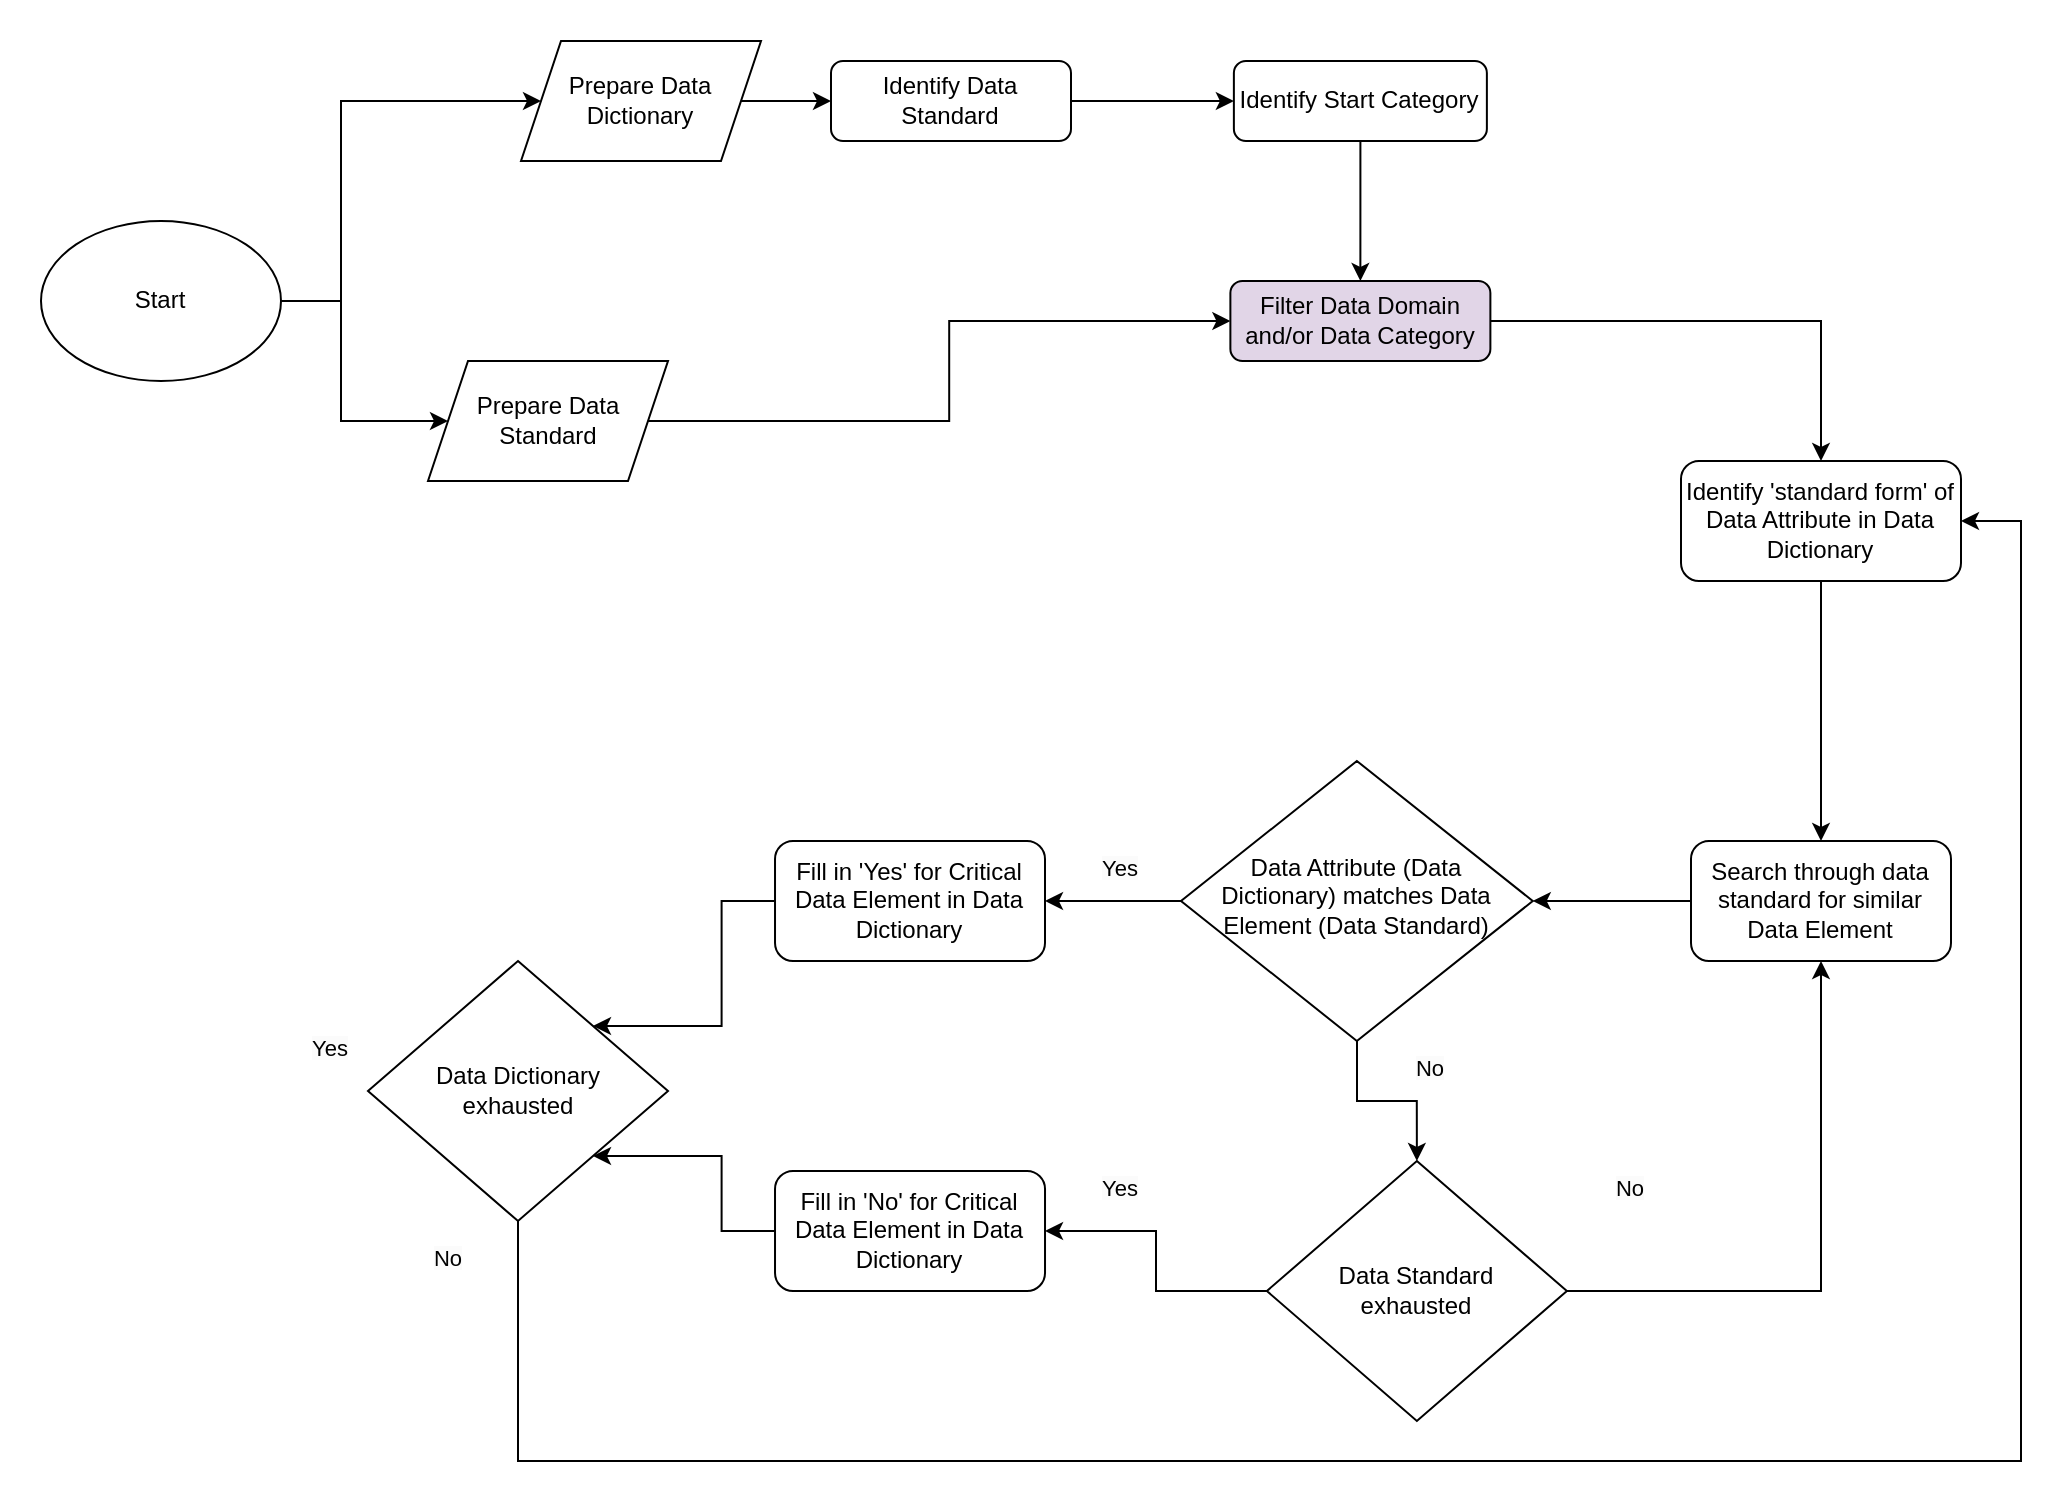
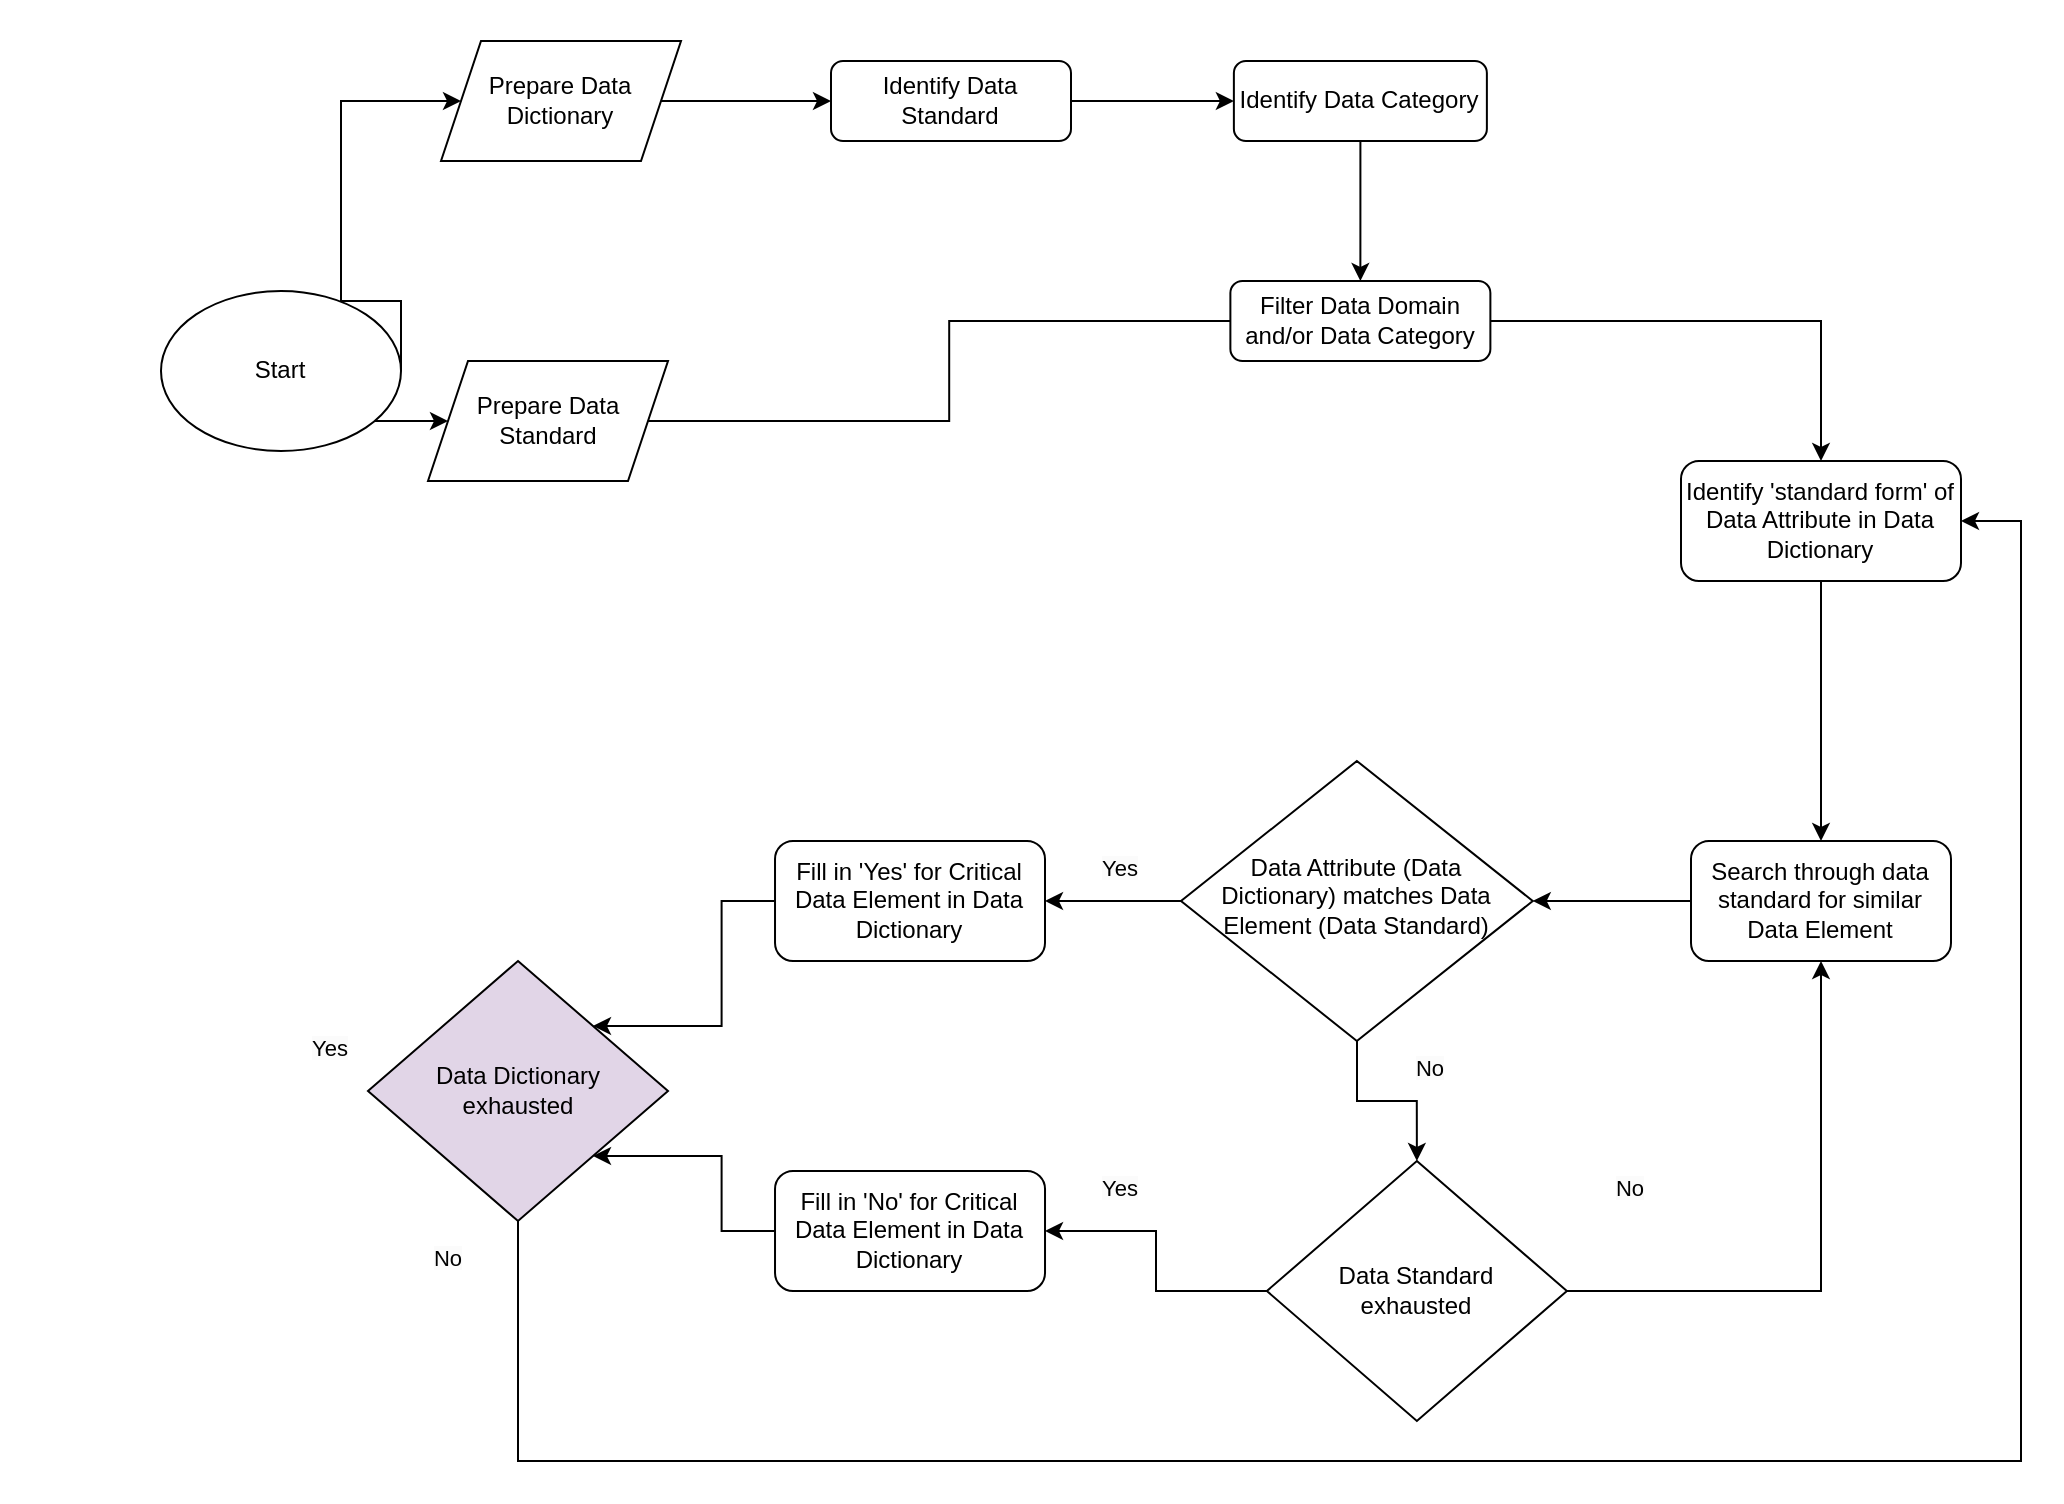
- <mxCell id="18" value="Prepare Data Dictionary" style="shape=parallelogram;perimeter=parallelogramPerimeter;whiteSpace=wrap;html=1;fixedSize=1;" parent="1" vertex="1"><mxGeometry x="260" y="20" width="120" height="60" as="geometry" /></mxCell>
+ <mxCell id="18" value="Prepare Data Dictionary" style="shape=parallelogram;perimeter=parallelogramPerimeter;whiteSpace=wrap;html=1;fixedSize=1;" parent="1" vertex="1"><mxGeometry x="220" y="20" width="120" height="60" as="geometry" /></mxCell>
- <mxCell id="7" value="Identify Start Category" style="rounded=1;whiteSpace=wrap;html=1;fontSize=12;glass=0;strokeWidth=1;shadow=0;" parent="1" vertex="1"><mxGeometry x="616.44" y="30" width="126.5" height="40" as="geometry" /></mxCell>
+ <mxCell id="7" value="Identify Data Category" style="rounded=1;whiteSpace=wrap;html=1;fontSize=12;glass=0;strokeWidth=1;shadow=0;" parent="1" vertex="1"><mxGeometry x="616.44" y="30" width="126.5" height="40" as="geometry" /></mxCell>
- <mxCell id="25" value="Start" style="ellipse;whiteSpace=wrap;html=1;" parent="1" vertex="1"><mxGeometry x="20" y="110" width="120" height="80" as="geometry" /></mxCell>
+ <mxCell id="25" value="Start" style="ellipse;whiteSpace=wrap;html=1;" parent="1" vertex="1"><mxGeometry x="80" y="145" width="120" height="80" as="geometry" /></mxCell>
- <mxCell id="19" style="edgeStyle=orthogonalEdgeStyle;rounded=0;orthogonalLoop=1;jettySize=auto;html=1;exitX=1;exitY=0.5;exitDx=0;exitDy=0;entryX=0;entryY=0.5;entryDx=0;entryDy=0;" parent="1" source="20" target="9" edge="1"><mxGeometry relative="1" as="geometry" /></mxCell>
+ <mxCell id="19" style="edgeStyle=orthogonalEdgeStyle;rounded=0;orthogonalLoop=1;jettySize=auto;html=1;exitX=1;exitY=0.5;exitDx=0;exitDy=0;entryX=0;entryY=0.5;entryDx=0;entryDy=0;endArrow=none;" parent="1" source="20" target="9" edge="1"><mxGeometry relative="1" as="geometry" /></mxCell>
- <mxCell id="9" value="Filter Data Domain and/or Data Category" style="rounded=1;whiteSpace=wrap;html=1;fontSize=12;glass=0;strokeWidth=1;shadow=0;fillColor=#e1d5e7;" parent="1" vertex="1"><mxGeometry x="614.69" y="140" width="130" height="40" as="geometry" /></mxCell>
+ <mxCell id="9" value="Filter Data Domain and/or Data Category" style="rounded=1;whiteSpace=wrap;html=1;fontSize=12;glass=0;strokeWidth=1;shadow=0;" parent="1" vertex="1"><mxGeometry x="614.69" y="140" width="130" height="40" as="geometry" /></mxCell>
- <mxCell id="22" value="Data Dictionary &lt;br&gt;exhausted" style="rhombus;whiteSpace=wrap;html=1;" parent="1" vertex="1"><mxGeometry x="183.5" y="480" width="150" height="130" as="geometry" /></mxCell>
+ <mxCell id="22" value="Data Dictionary &lt;br&gt;exhausted" style="rhombus;whiteSpace=wrap;html=1;fillColor=#e1d5e7;" parent="1" vertex="1"><mxGeometry x="183.5" y="480" width="150" height="130" as="geometry" /></mxCell>
